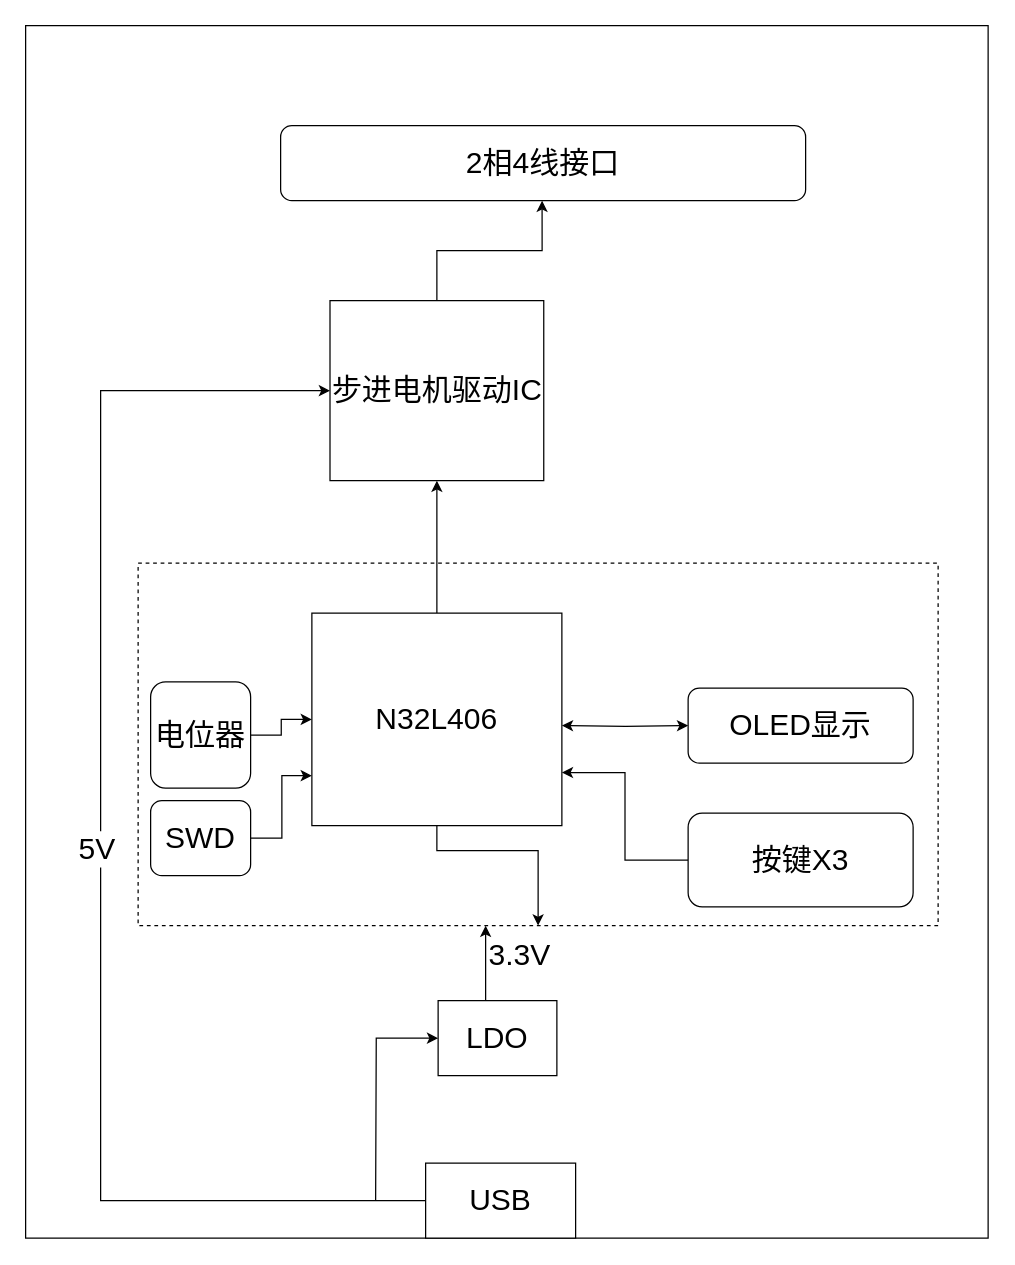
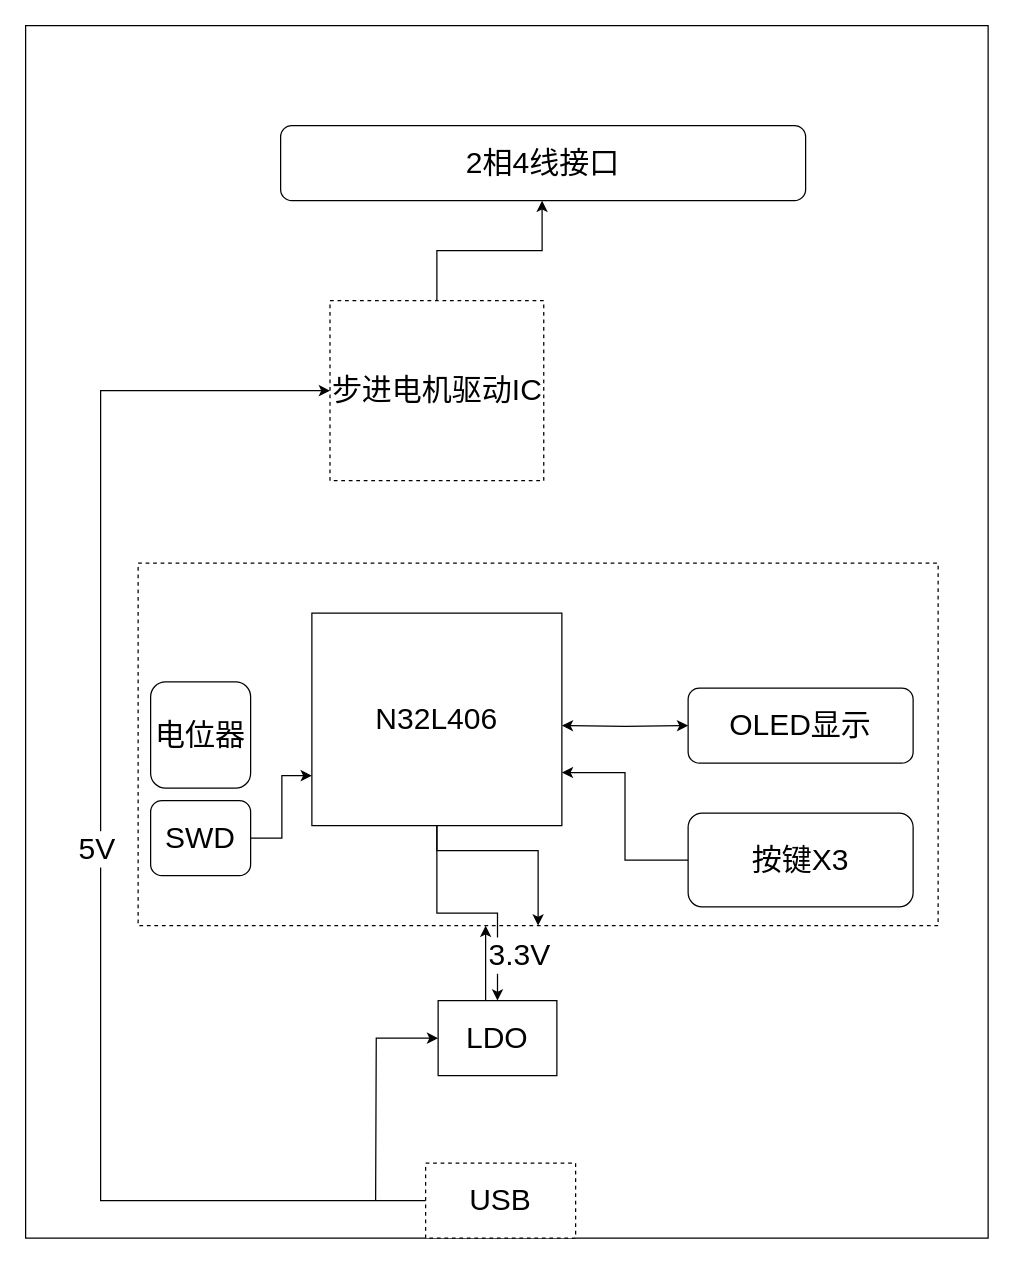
- <mxCell id="9" value="&lt;font style=&quot;font-size: 24px&quot;&gt;步进电机驱动IC&lt;/font&gt;" style="rounded=0;whiteSpace=wrap;html=1;" vertex="1" parent="1"><mxGeometry x="263.5" y="240" width="171" height="144" as="geometry" /></mxCell>
+ <mxCell id="9" value="&lt;font style=&quot;font-size: 24px&quot;&gt;步进电机驱动IC&lt;/font&gt;" style="rounded=0;whiteSpace=wrap;html=1;dashed=1;" vertex="1" parent="1"><mxGeometry x="263.5" y="240" width="171" height="144" as="geometry" /></mxCell>
- <mxCell id="13" style="edgeStyle=orthogonalEdgeStyle;rounded=0;orthogonalLoop=1;jettySize=auto;html=1;entryX=0.5;entryY=1;entryDx=0;entryDy=0;startArrow=none;startFill=0;" edge="1" parent="1" source="15" target="9"><mxGeometry relative="1" as="geometry" /></mxCell>
+ <mxCell id="13" style="edgeStyle=orthogonalEdgeStyle;rounded=0;orthogonalLoop=1;jettySize=auto;html=1;startArrow=none;startFill=0;" edge="1" parent="1" source="15" target="19"><mxGeometry relative="1" as="geometry" /></mxCell>
- <mxCell id="22" value="" style="edgeStyle=orthogonalEdgeStyle;rounded=0;orthogonalLoop=1;jettySize=auto;html=1;startArrow=none;startFill=0;fontSize=24;" edge="1" parent="1" source="23" target="15"><mxGeometry relative="1" as="geometry" /></mxCell>
- <mxCell id="7" value="&lt;font style=&quot;font-size: 24px&quot;&gt;USB&lt;/font&gt;" style="rounded=0;whiteSpace=wrap;html=1;" vertex="1" parent="1"><mxGeometry x="340" y="930" width="120" height="60" as="geometry" /></mxCell>
+ <mxCell id="7" value="&lt;font style=&quot;font-size: 24px&quot;&gt;USB&lt;/font&gt;" style="rounded=0;whiteSpace=wrap;html=1;dashed=1;" vertex="1" parent="1"><mxGeometry x="340" y="930" width="120" height="60" as="geometry" /></mxCell>
